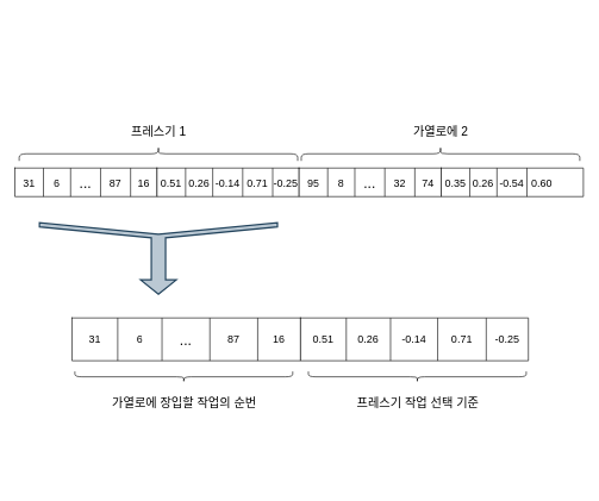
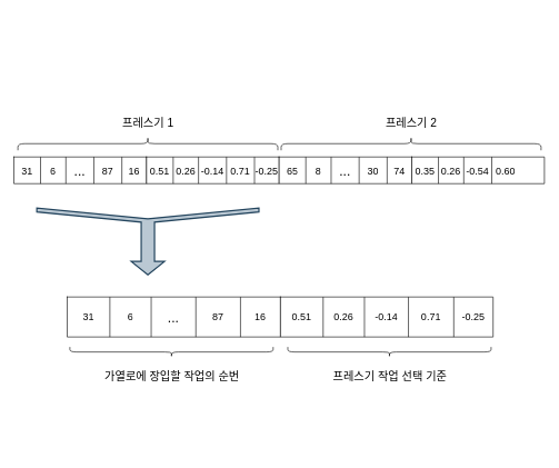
- <mxCell id="32" value="&lt;font style=&quot;font-size: 17px&quot;&gt;가열로에 2&lt;/font&gt;" style="text;html=1;align=center;verticalAlign=middle;resizable=0;points=[];autosize=1;strokeColor=none;fillColor=none;fontSize=15;" parent="1" vertex="1"><mxGeometry x="566" y="175" width="100" height="20" as="geometry" /></mxCell>
+ <mxCell id="32" value="&lt;font style=&quot;font-size: 17px&quot;&gt;프레스기 2&lt;/font&gt;" style="text;html=1;align=center;verticalAlign=middle;resizable=0;points=[];autosize=1;strokeColor=none;fillColor=none;fontSize=15;" parent="1" vertex="1"><mxGeometry x="566" y="175" width="100" height="20" as="geometry" /></mxCell>
- <mxCell id="18" value="&lt;font style=&quot;font-size: 15px&quot;&gt;95&lt;/font&gt;" style="shape=partialRectangle;html=1;whiteSpace=wrap;connectable=0;fillColor=none;top=0;left=0;bottom=0;right=0;overflow=hidden;pointerEvents=1;" parent="17" vertex="1"><mxGeometry width="40" height="40" as="geometry"><mxRectangle width="40" height="40" as="alternateBounds" /></mxGeometry></mxCell>
+ <mxCell id="18" value="&lt;font style=&quot;font-size: 15px&quot;&gt;65&lt;/font&gt;" style="shape=partialRectangle;html=1;whiteSpace=wrap;connectable=0;fillColor=none;top=0;left=0;bottom=0;right=0;overflow=hidden;pointerEvents=1;" parent="17" vertex="1"><mxGeometry width="40" height="40" as="geometry"><mxRectangle width="40" height="40" as="alternateBounds" /></mxGeometry></mxCell>
- <mxCell id="21" value="&lt;font style=&quot;font-size: 15px&quot;&gt;32&lt;/font&gt;" style="shape=partialRectangle;html=1;whiteSpace=wrap;connectable=0;fillColor=none;top=0;left=0;bottom=0;right=0;overflow=hidden;pointerEvents=1;" parent="17" vertex="1"><mxGeometry x="120" width="42" height="40" as="geometry"><mxRectangle width="42" height="40" as="alternateBounds" /></mxGeometry></mxCell>
+ <mxCell id="21" value="&lt;font style=&quot;font-size: 15px&quot;&gt;30&lt;/font&gt;" style="shape=partialRectangle;html=1;whiteSpace=wrap;connectable=0;fillColor=none;top=0;left=0;bottom=0;right=0;overflow=hidden;pointerEvents=1;" parent="17" vertex="1"><mxGeometry x="120" width="42" height="40" as="geometry"><mxRectangle width="42" height="40" as="alternateBounds" /></mxGeometry></mxCell>
